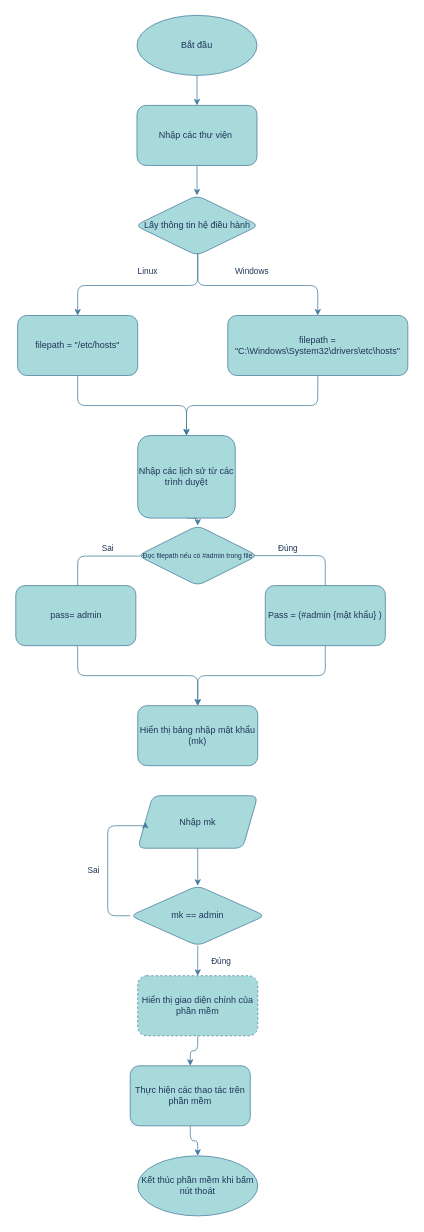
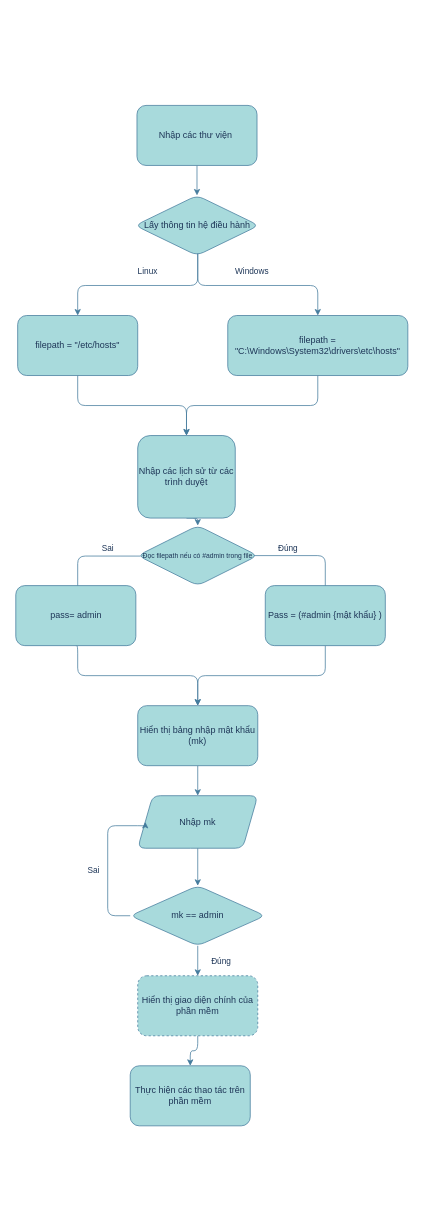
- <mxCell id="36" value="Bắt đầu" style="ellipse;whiteSpace=wrap;html=1;labelBackgroundColor=none;fillColor=#A8DADC;strokeColor=#457B9D;fontColor=#1D3557;rounded=1;" parent="1" vertex="1"><mxGeometry x="182" y="20" width="160" height="80" as="geometry" /></mxCell>
- <mxCell id="35" style="edgeStyle=orthogonalEdgeStyle;rounded=1;orthogonalLoop=1;jettySize=auto;html=1;labelBackgroundColor=none;strokeColor=#457B9D;fontColor=default;" parent="1" source="36" target="34" edge="1"><mxGeometry relative="1" as="geometry" /></mxCell>
+ <mxCell id="22" style="edgeStyle=orthogonalEdgeStyle;rounded=1;orthogonalLoop=1;jettySize=auto;html=1;exitX=0.5;exitY=1;exitDx=0;exitDy=0;entryX=0.5;entryY=0;entryDx=0;entryDy=0;labelBackgroundColor=none;strokeColor=#457B9D;fontColor=default;" parent="1" source="23" target="25" edge="1"><mxGeometry relative="1" as="geometry"><mxPoint x="263" y="1140" as="sourcePoint" /></mxGeometry></mxCell>
- <mxCell id="2" style="edgeStyle=orthogonalEdgeStyle;rounded=1;orthogonalLoop=1;jettySize=auto;html=1;labelBackgroundColor=none;strokeColor=#457B9D;fontColor=default;" parent="1" source="3" target="37" edge="1"><mxGeometry relative="1" as="geometry" /></mxCell>
- <mxCell id="37" value="Kết thúc phần mềm khi bấm nút thoát" style="ellipse;whiteSpace=wrap;html=1;labelBackgroundColor=none;fillColor=#A8DADC;strokeColor=#457B9D;fontColor=#1D3557;rounded=1;" parent="1" vertex="1"><mxGeometry x="183" y="1540" width="160" height="80" as="geometry" /></mxCell>
